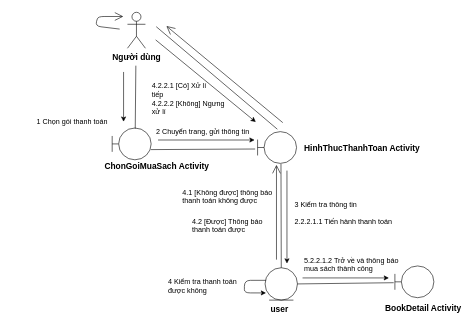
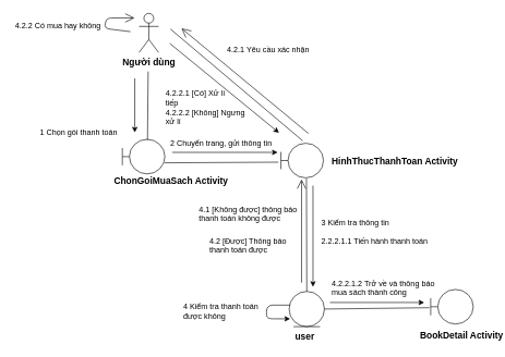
+ <mxCell id="32" value="4.2.2 Có mua hay không" style="text;html=1;resizable=0;points=[];autosize=1;align=left;verticalAlign=top;spacingTop=-4;" vertex="1" parent="1"><mxGeometry x="20.5" y="29" width="141" height="14" as="geometry" /></mxCell>
+ <mxCell id="30" value="4.2.1 Yêu cầu xác nhận" style="text;html=1;resizable=0;points=[];autosize=1;align=left;verticalAlign=top;spacingTop=-4;" vertex="1" parent="1"><mxGeometry x="344.5" y="66" width="136" height="14" as="geometry" /></mxCell>
- <mxCell id="35" value="5.2.2.1.2 Trở về và thông báo&lt;br&gt;mua sách thành công&lt;br&gt;" style="text;html=1;resizable=0;points=[];autosize=1;align=left;verticalAlign=top;spacingTop=-4;" vertex="1" parent="1"><mxGeometry x="505" y="423.5" width="168" height="28" as="geometry" /></mxCell>
+ <mxCell id="35" value="4.2.2.1.2 Trở về và thông báo&lt;br&gt;mua sách thành công&lt;br&gt;" style="text;html=1;resizable=0;points=[];autosize=1;align=left;verticalAlign=top;spacingTop=-4;" vertex="1" parent="1"><mxGeometry x="505" y="423.5" width="168" height="28" as="geometry" /></mxCell>
